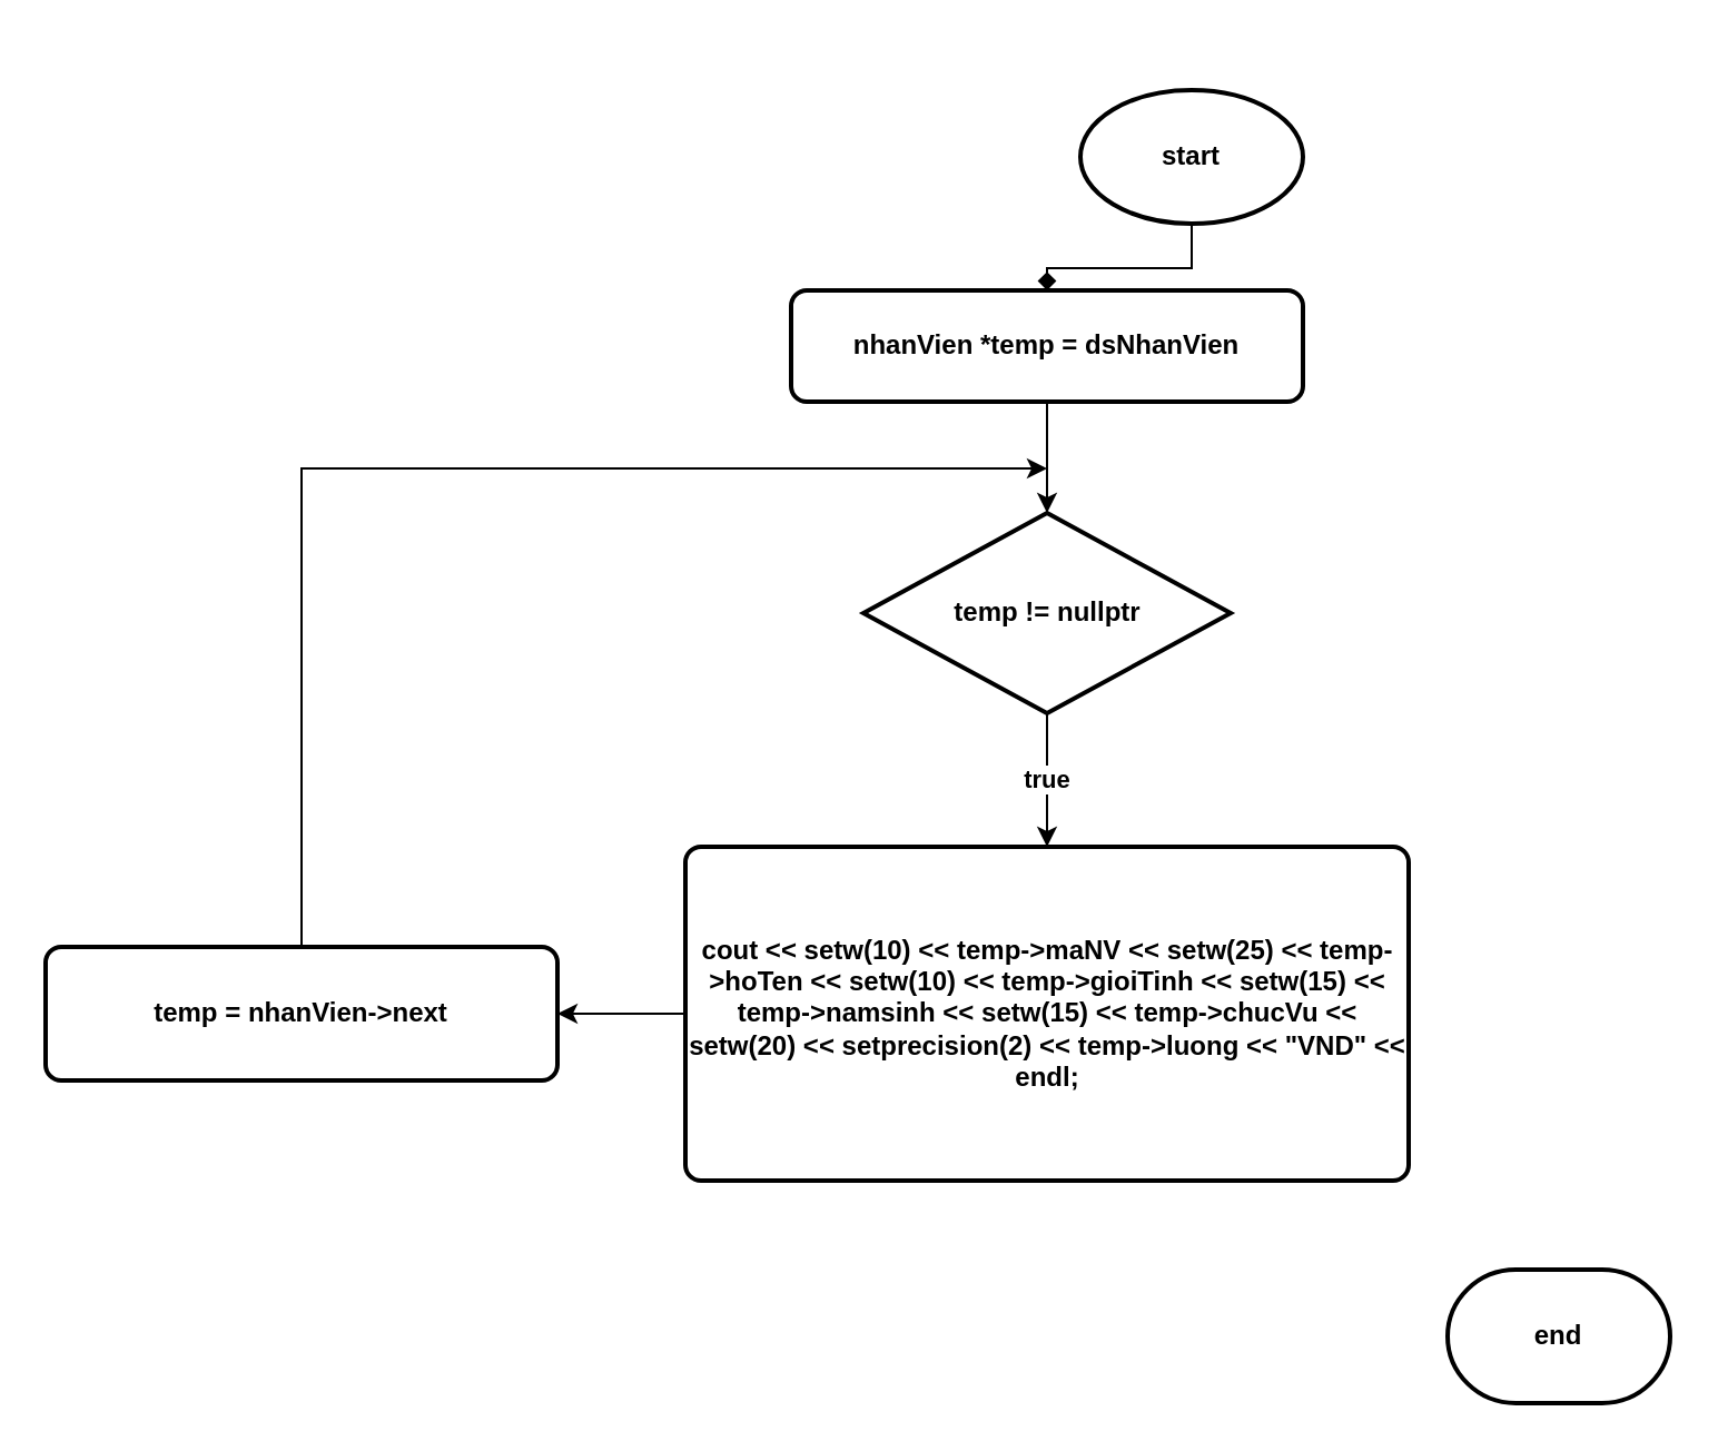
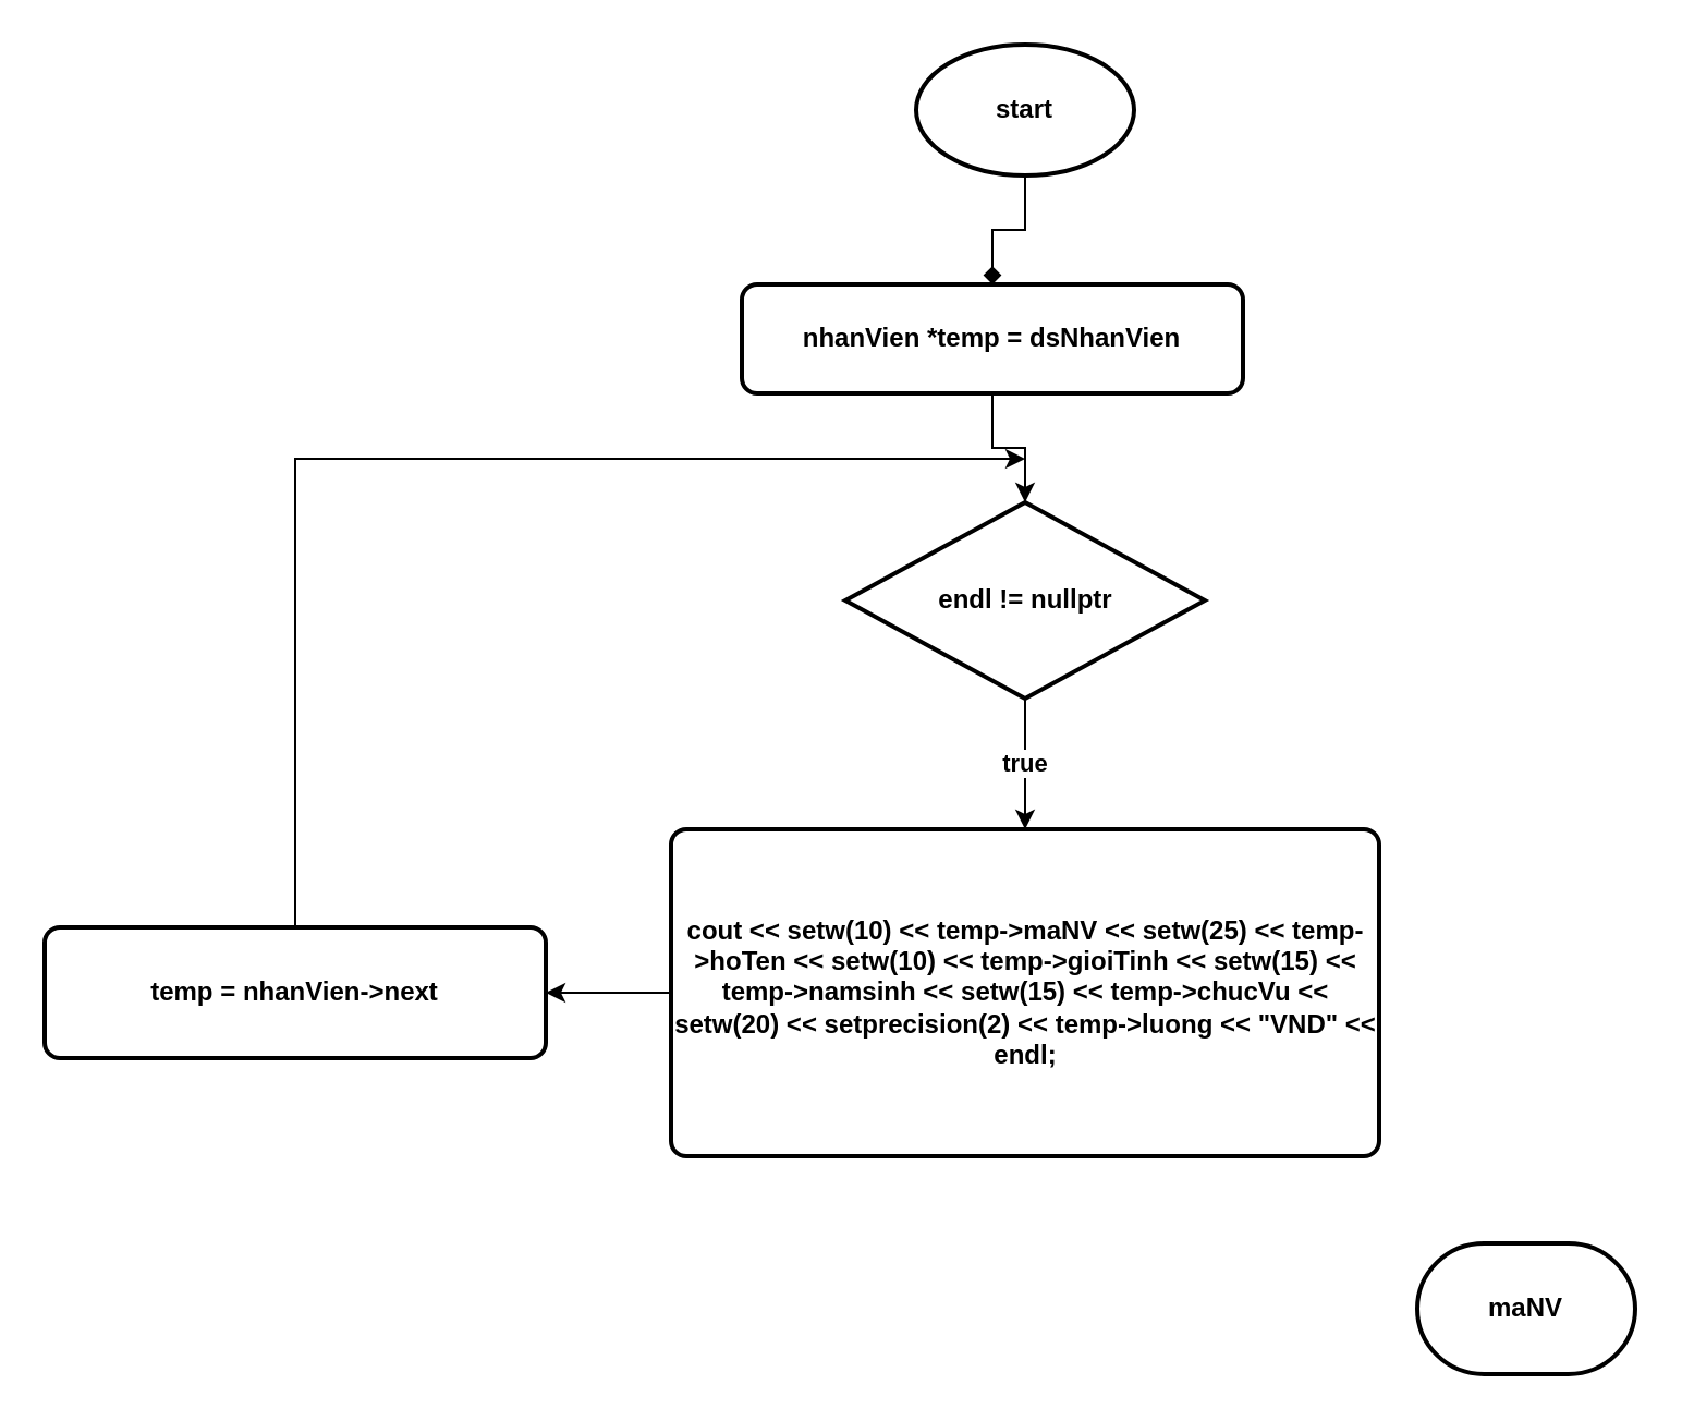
- <mxCell id="3" value="start" style="strokeWidth=2;html=1;shape=mxgraph.flowchart.start_1;whiteSpace=wrap;fontStyle=1" parent="1" vertex="1"><mxGeometry x="485" y="40" width="100" height="60" as="geometry" /></mxCell>
+ <mxCell id="3" value="start" style="strokeWidth=2;html=1;shape=mxgraph.flowchart.start_1;whiteSpace=wrap;fontStyle=1" parent="1" vertex="1"><mxGeometry x="420" y="20" width="100" height="60" as="geometry" /></mxCell>
- <mxCell id="5" value="nhanVien *temp = dsNhanVien" style="rounded=1;whiteSpace=wrap;html=1;absoluteArcSize=1;arcSize=14;strokeWidth=2;fontStyle=1" parent="1" vertex="1"><mxGeometry x="355" y="130" width="230" height="50" as="geometry" /></mxCell>
+ <mxCell id="5" value="nhanVien *temp = dsNhanVien" style="rounded=1;whiteSpace=wrap;html=1;absoluteArcSize=1;arcSize=14;strokeWidth=2;fontStyle=1" parent="1" vertex="1"><mxGeometry x="340" y="130" width="230" height="50" as="geometry" /></mxCell>
- <mxCell id="7" value="temp != nullptr" style="strokeWidth=2;html=1;shape=mxgraph.flowchart.decision;whiteSpace=wrap;fontStyle=1" parent="1" vertex="1"><mxGeometry x="387.5" y="230" width="165" height="90" as="geometry" /></mxCell>
+ <mxCell id="7" value="endl != nullptr" style="strokeWidth=2;html=1;shape=mxgraph.flowchart.decision;whiteSpace=wrap;fontStyle=1" parent="1" vertex="1"><mxGeometry x="387.5" y="230" width="165" height="90" as="geometry" /></mxCell>
- <mxCell id="12" value="end" style="strokeWidth=2;html=1;shape=mxgraph.flowchart.terminator;whiteSpace=wrap;fontStyle=1" parent="1" vertex="1"><mxGeometry x="650" y="570" width="100" height="60" as="geometry" /></mxCell>
+ <mxCell id="12" value="maNV" style="strokeWidth=2;html=1;shape=mxgraph.flowchart.terminator;whiteSpace=wrap;fontStyle=1" parent="1" vertex="1"><mxGeometry x="650" y="570" width="100" height="60" as="geometry" /></mxCell>
